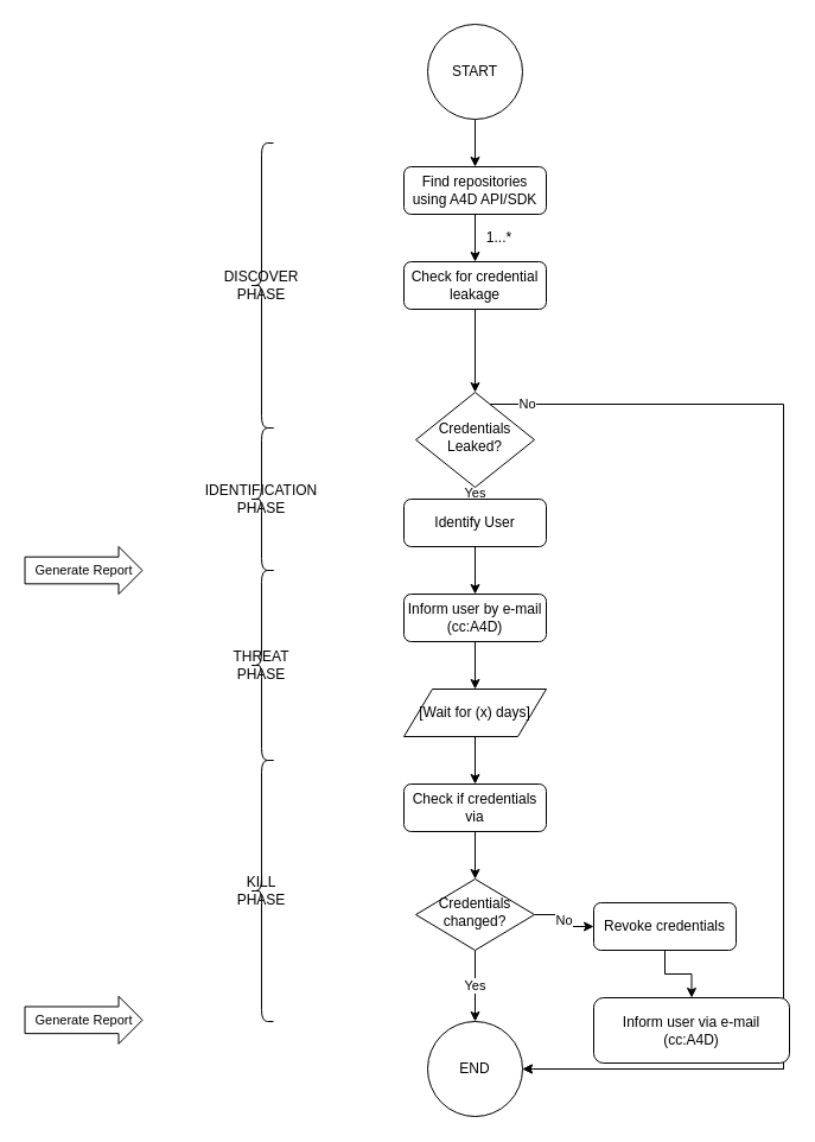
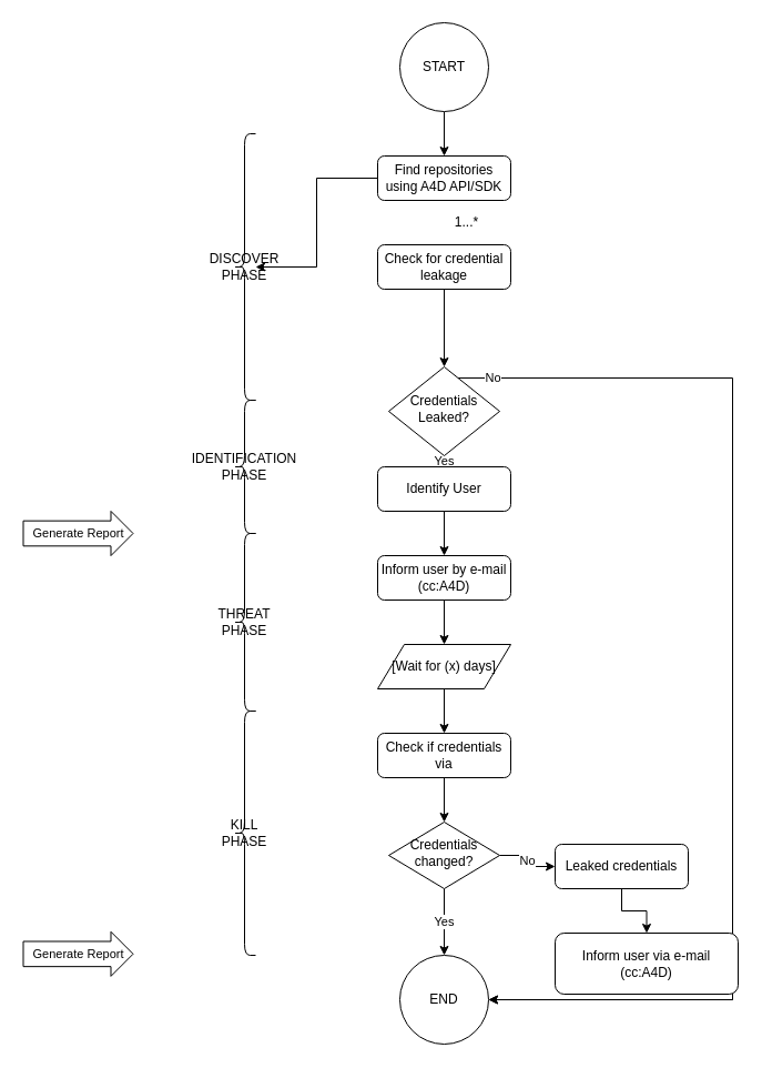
- <mxCell id="16" style="edgeStyle=orthogonalEdgeStyle;rounded=0;orthogonalLoop=1;jettySize=auto;html=1;entryX=0.5;entryY=0;entryDx=0;entryDy=0;" parent="1" source="17" target="3" edge="1"><mxGeometry relative="1" as="geometry" /></mxCell>
+ <mxCell id="16" style="edgeStyle=orthogonalEdgeStyle;rounded=0;orthogonalLoop=1;jettySize=auto;html=1;" parent="1" source="17" target="27" edge="1"><mxGeometry relative="1" as="geometry" /></mxCell>
- <mxCell id="13" value="Revoke credentials" style="rounded=1;whiteSpace=wrap;html=1;fontSize=12;glass=0;strokeWidth=1;shadow=0;" parent="1" vertex="1"><mxGeometry x="500" y="760" width="120" height="40" as="geometry" /></mxCell>
+ <mxCell id="13" value="Leaked credentials" style="rounded=1;whiteSpace=wrap;html=1;fontSize=12;glass=0;strokeWidth=1;shadow=0;" parent="1" vertex="1"><mxGeometry x="500" y="760" width="120" height="40" as="geometry" /></mxCell>
